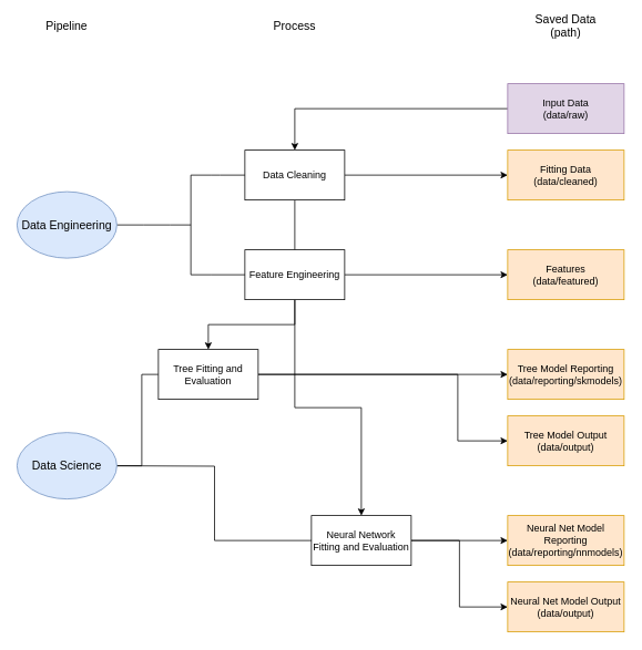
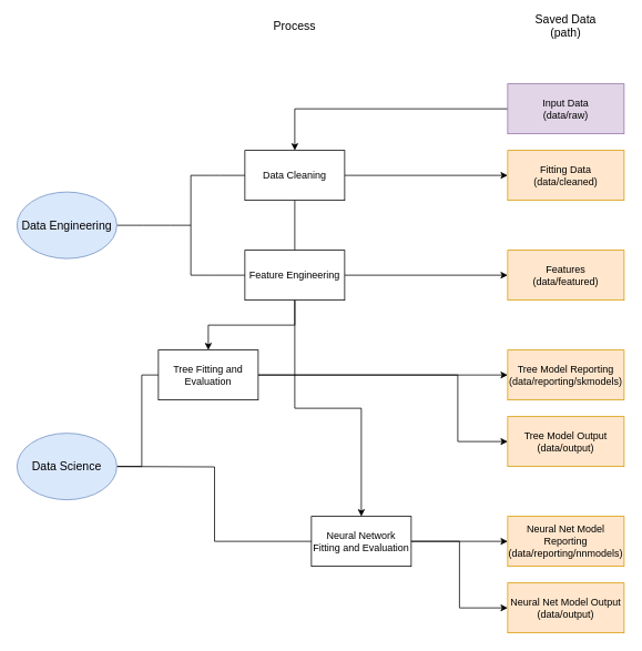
- <mxCell id="23" value="Pipeline" style="text;html=1;strokeColor=none;fillColor=none;align=center;verticalAlign=middle;whiteSpace=wrap;rounded=0;fontSize=14;" parent="1" vertex="1"><mxGeometry x="60" y="20" width="40" height="20" as="geometry" /></mxCell>
